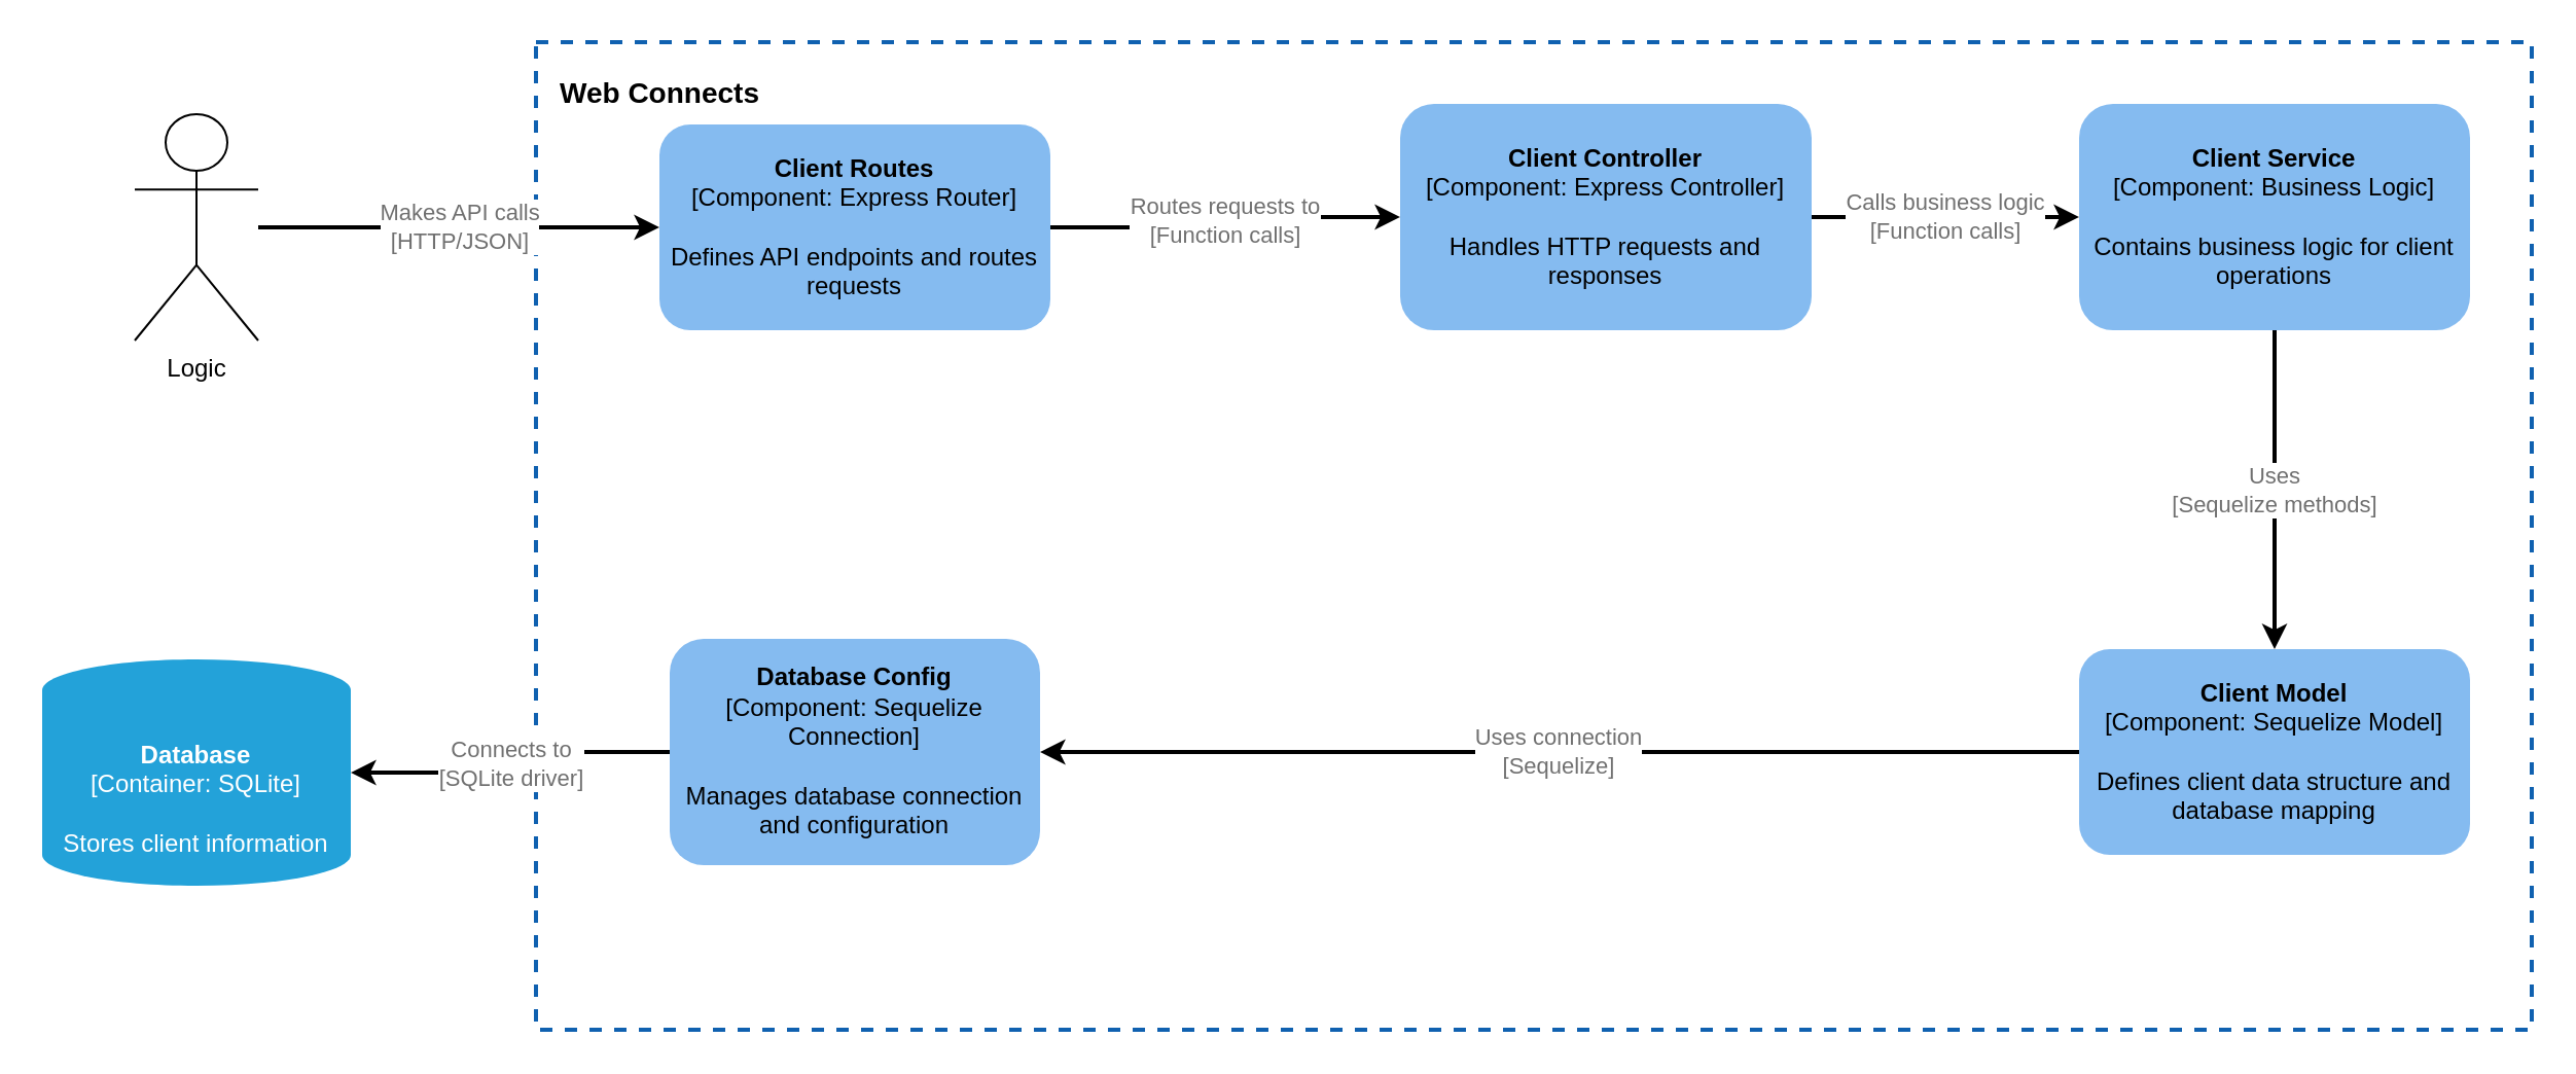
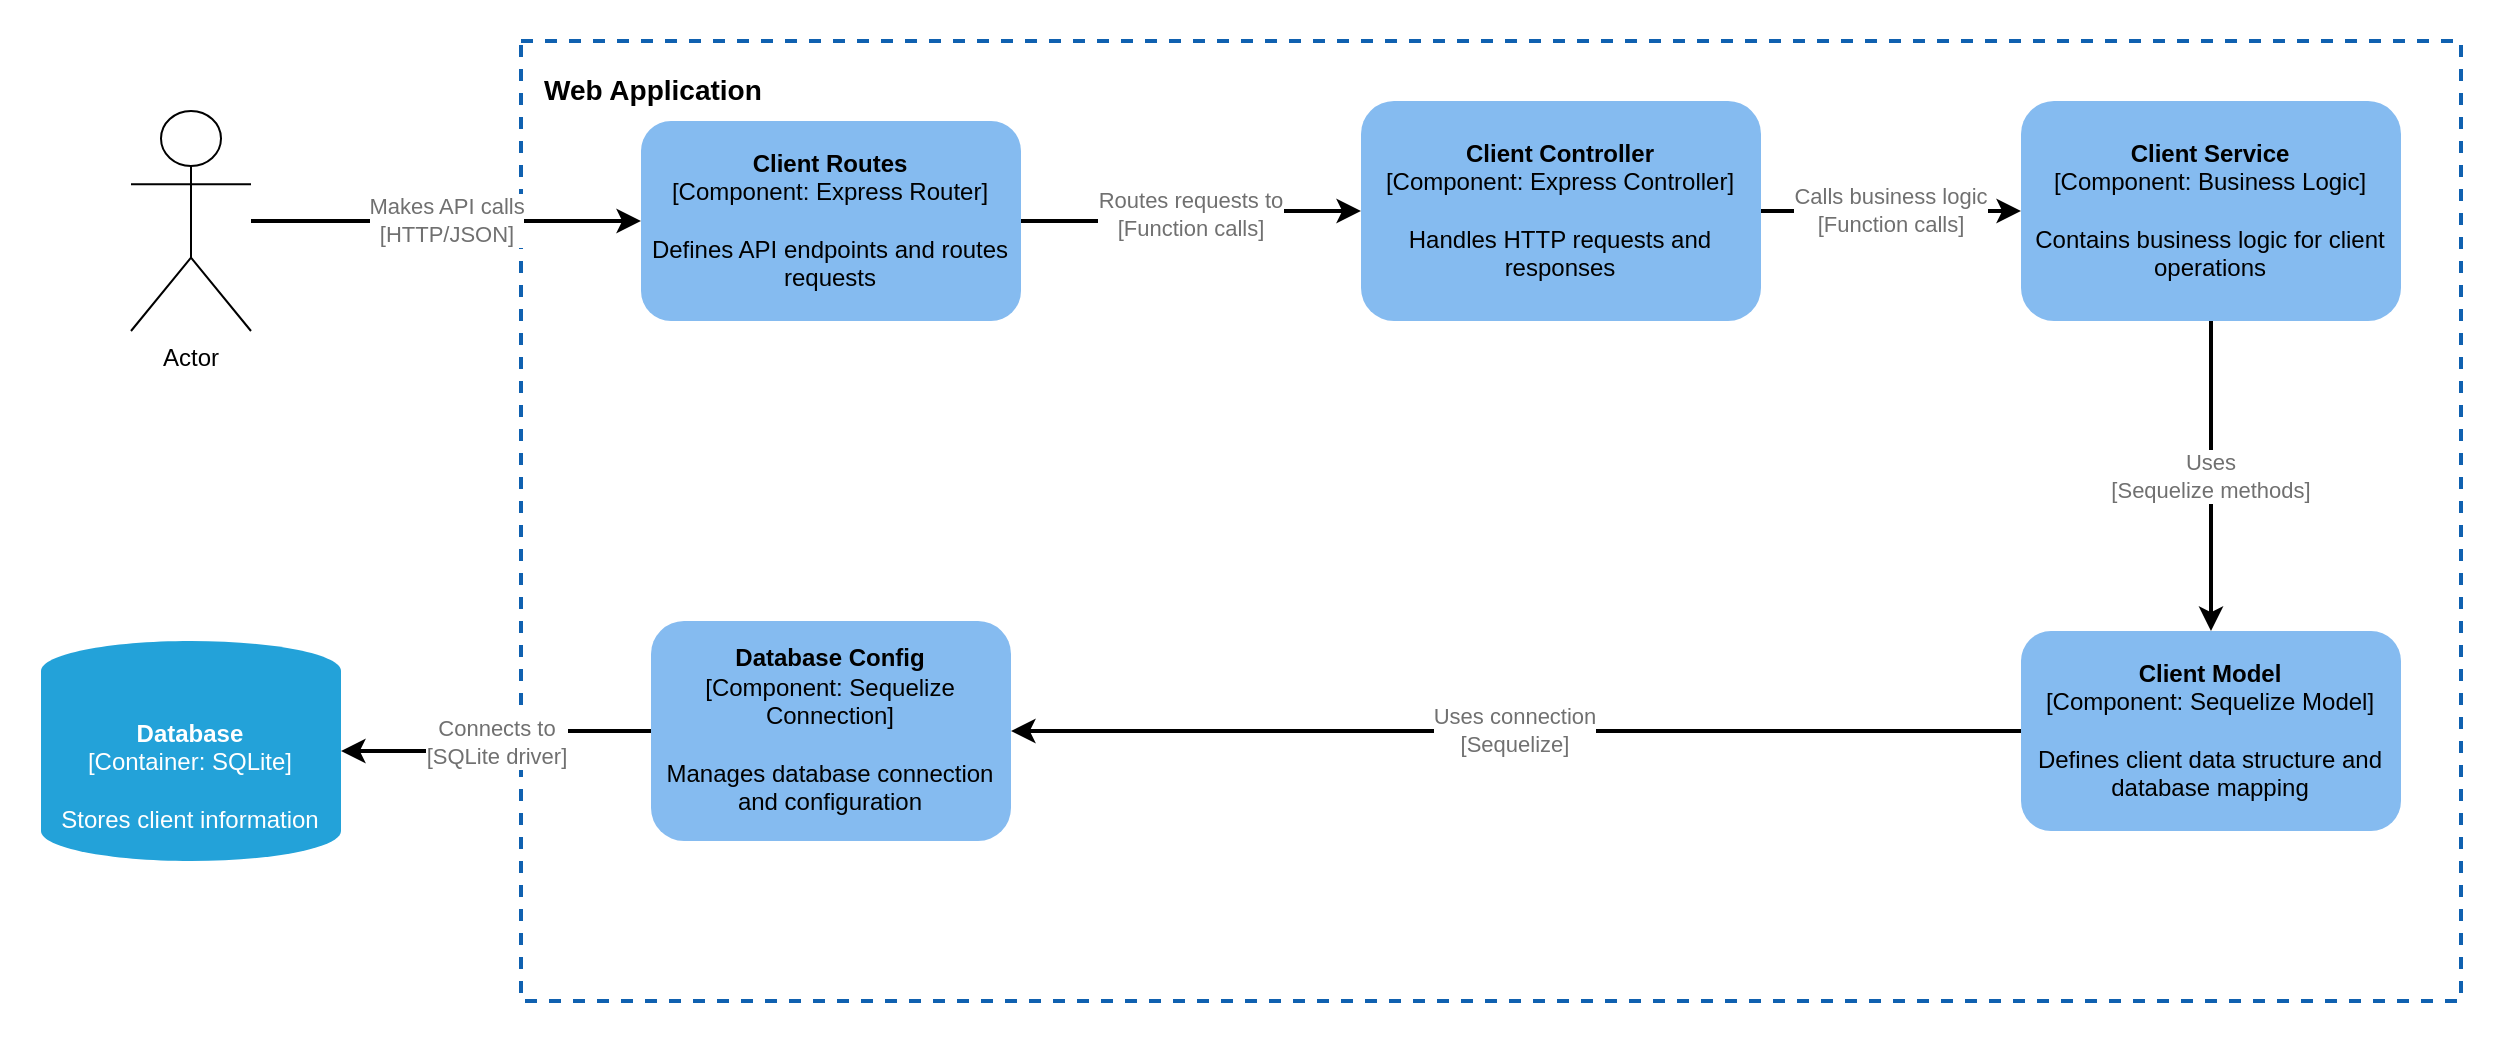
- <mxCell id="2" value="Web Connects" style="fillColor=none;strokeColor=#1061B0;strokeWidth=2;dashed=1;align=left;verticalAlign=top;fontStyle=1;fontSize=14;spacingLeft=10;spacingTop=10;" parent="1" vertex="1"><mxGeometry x="260" y="20" width="970" height="480" as="geometry" /></mxCell>
+ <mxCell id="2" value="Web Application" style="fillColor=none;strokeColor=#1061B0;strokeWidth=2;dashed=1;align=left;verticalAlign=top;fontStyle=1;fontSize=14;spacingLeft=10;spacingTop=10;" parent="1" vertex="1"><mxGeometry x="260" y="20" width="970" height="480" as="geometry" /></mxCell>
- <mxCell id="15" value="Logic" style="shape=umlActor;verticalLabelPosition=bottom;verticalAlign=top;html=1;outlineConnect=0;" vertex="1" parent="1"><mxGeometry x="65" y="55" width="60" height="110" as="geometry" /></mxCell>
+ <mxCell id="15" value="Actor" style="shape=umlActor;verticalLabelPosition=bottom;verticalAlign=top;html=1;outlineConnect=0;" vertex="1" parent="1"><mxGeometry x="65" y="55" width="60" height="110" as="geometry" /></mxCell>
